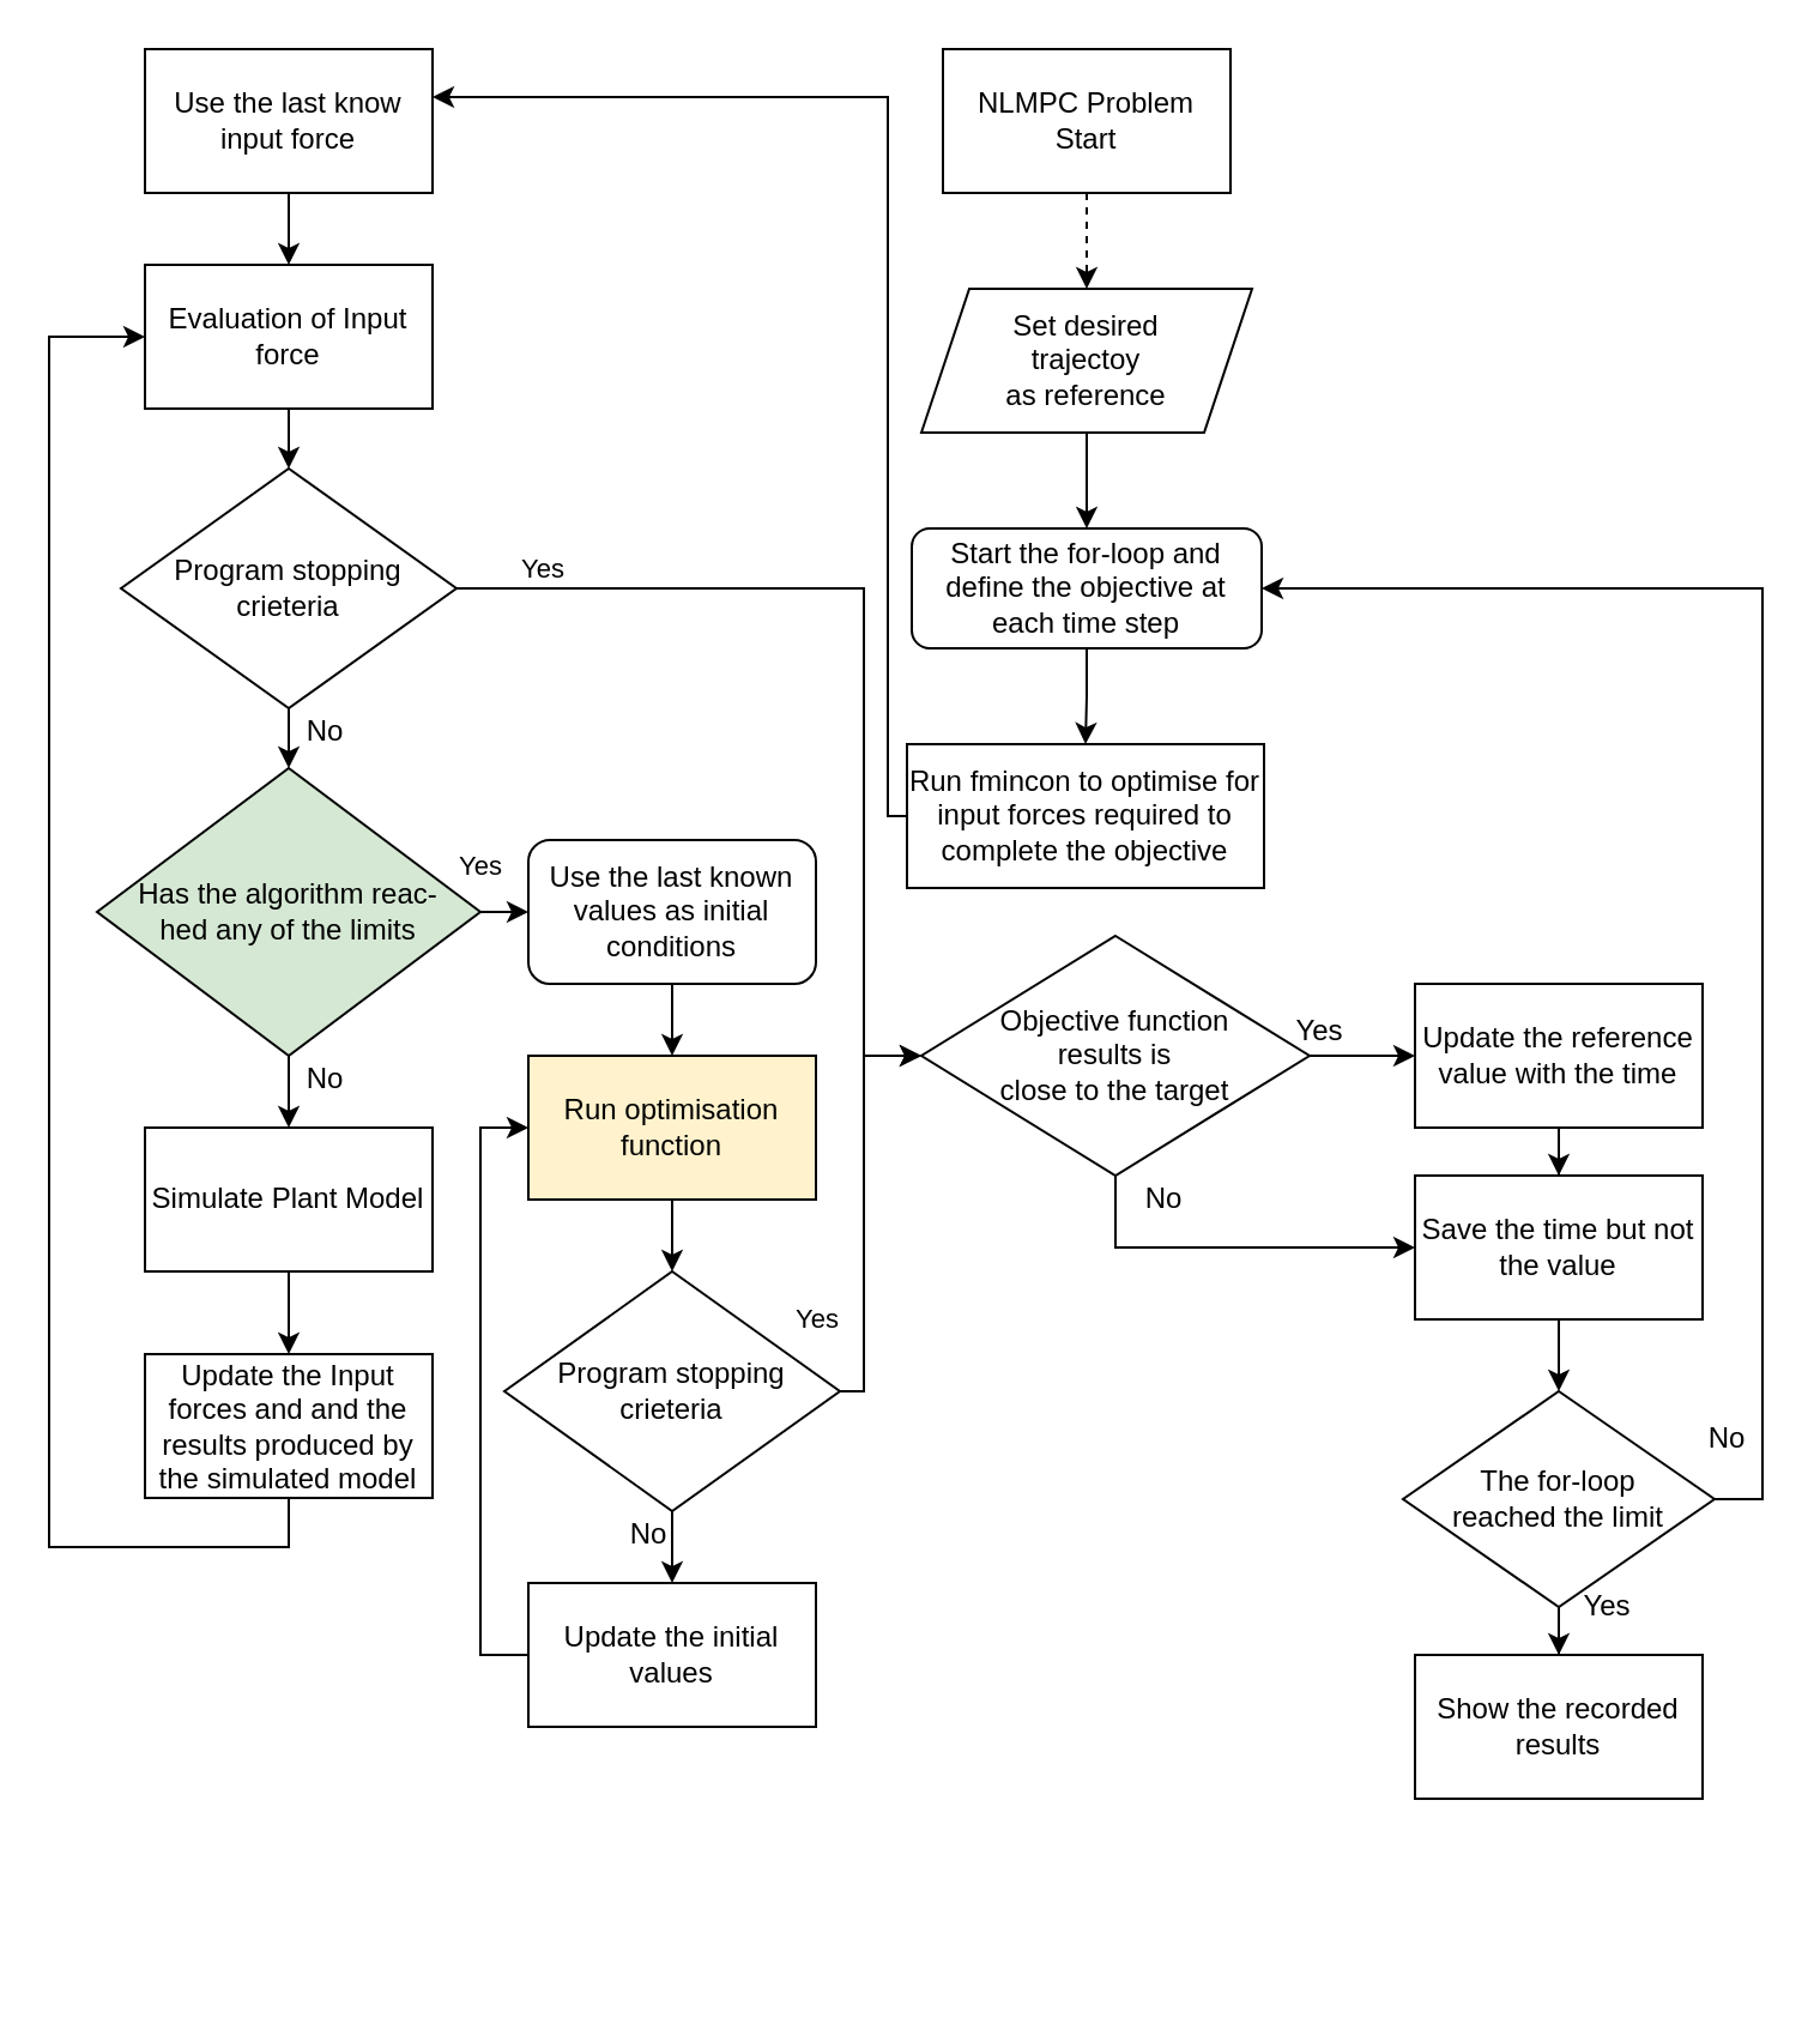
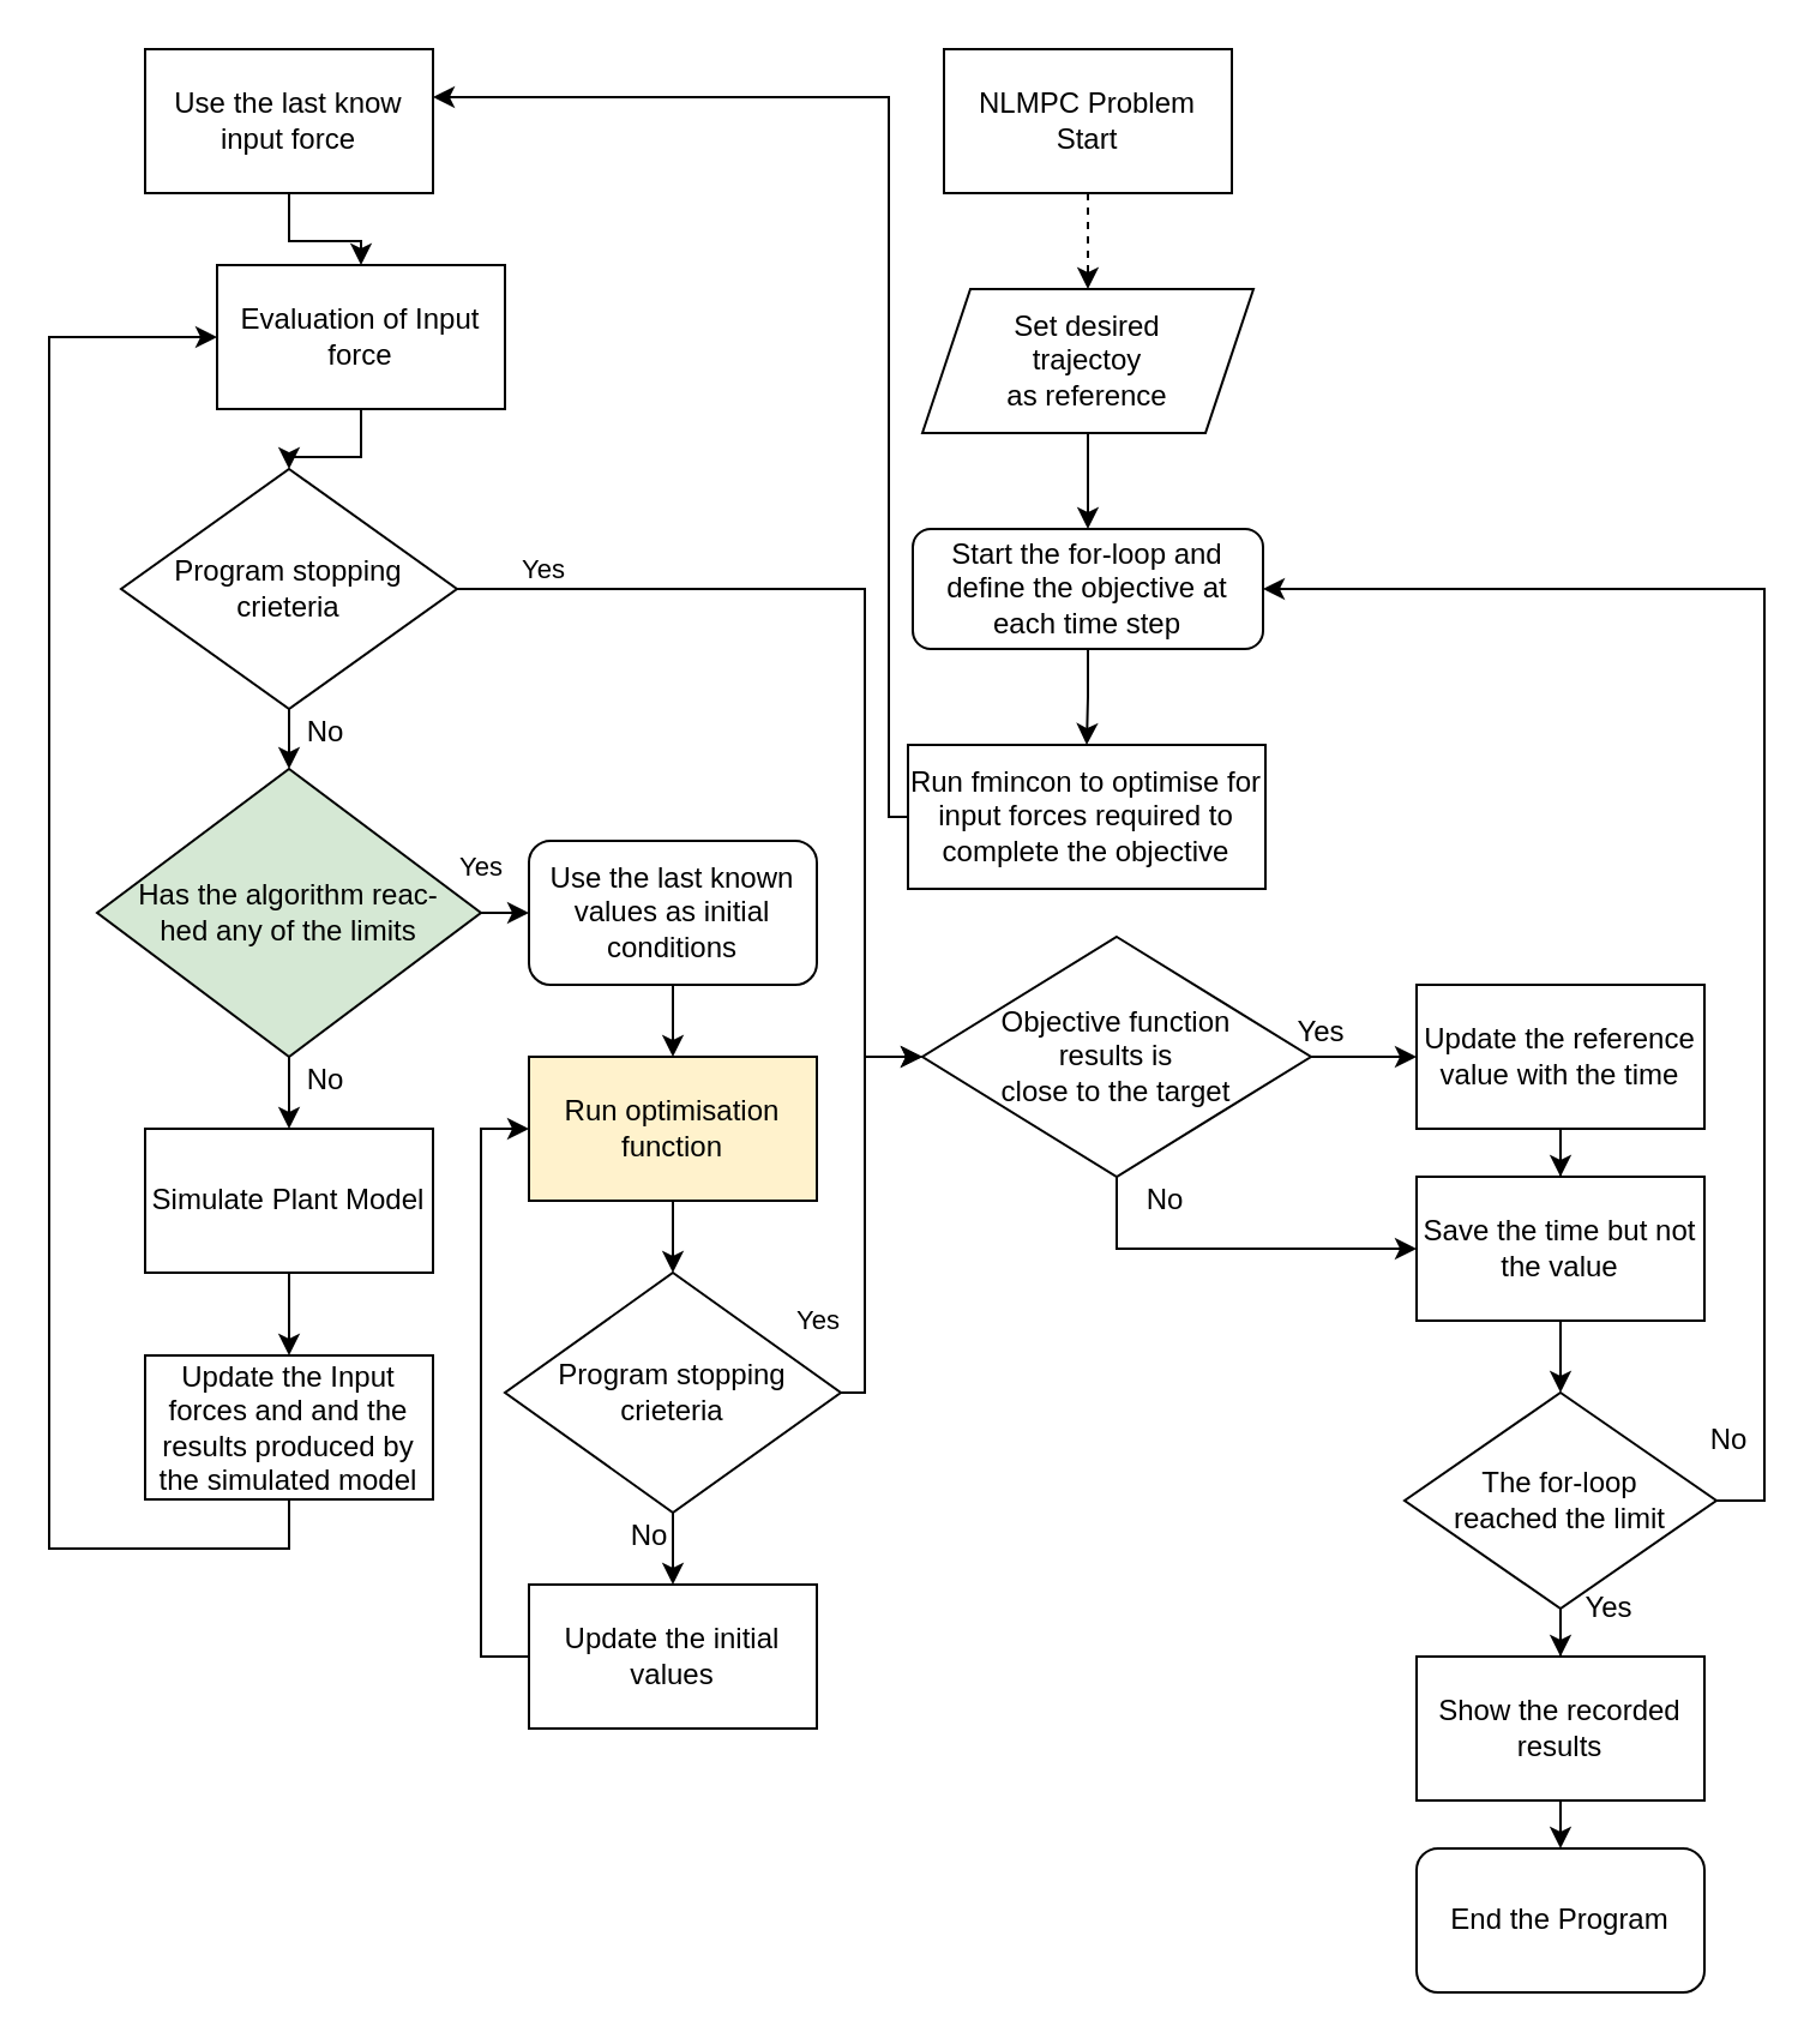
- <mxCell id="13" value="Evaluation of Input force" style="whiteSpace=wrap;html=1;rounded=0;" parent="1" vertex="1"><mxGeometry x="60" y="110" width="120" height="60" as="geometry" /></mxCell>
+ <mxCell id="13" value="Evaluation of Input force" style="whiteSpace=wrap;html=1;rounded=0;" parent="1" vertex="1"><mxGeometry x="90" y="110" width="120" height="60" as="geometry" /></mxCell>
+ <mxCell id="49" style="edgeStyle=orthogonalEdgeStyle;rounded=0;orthogonalLoop=1;jettySize=auto;html=1;exitX=0.5;exitY=1;exitDx=0;exitDy=0;entryX=0.5;entryY=0;entryDx=0;entryDy=0;" parent="1" source="50" target="51" edge="1"><mxGeometry relative="1" as="geometry" /></mxCell>
+ <mxCell id="51" value="End the Program" style="rounded=1;whiteSpace=wrap;html=1;align=center;" parent="1" vertex="1"><mxGeometry x="590" y="770" width="120" height="60" as="geometry" /></mxCell>
